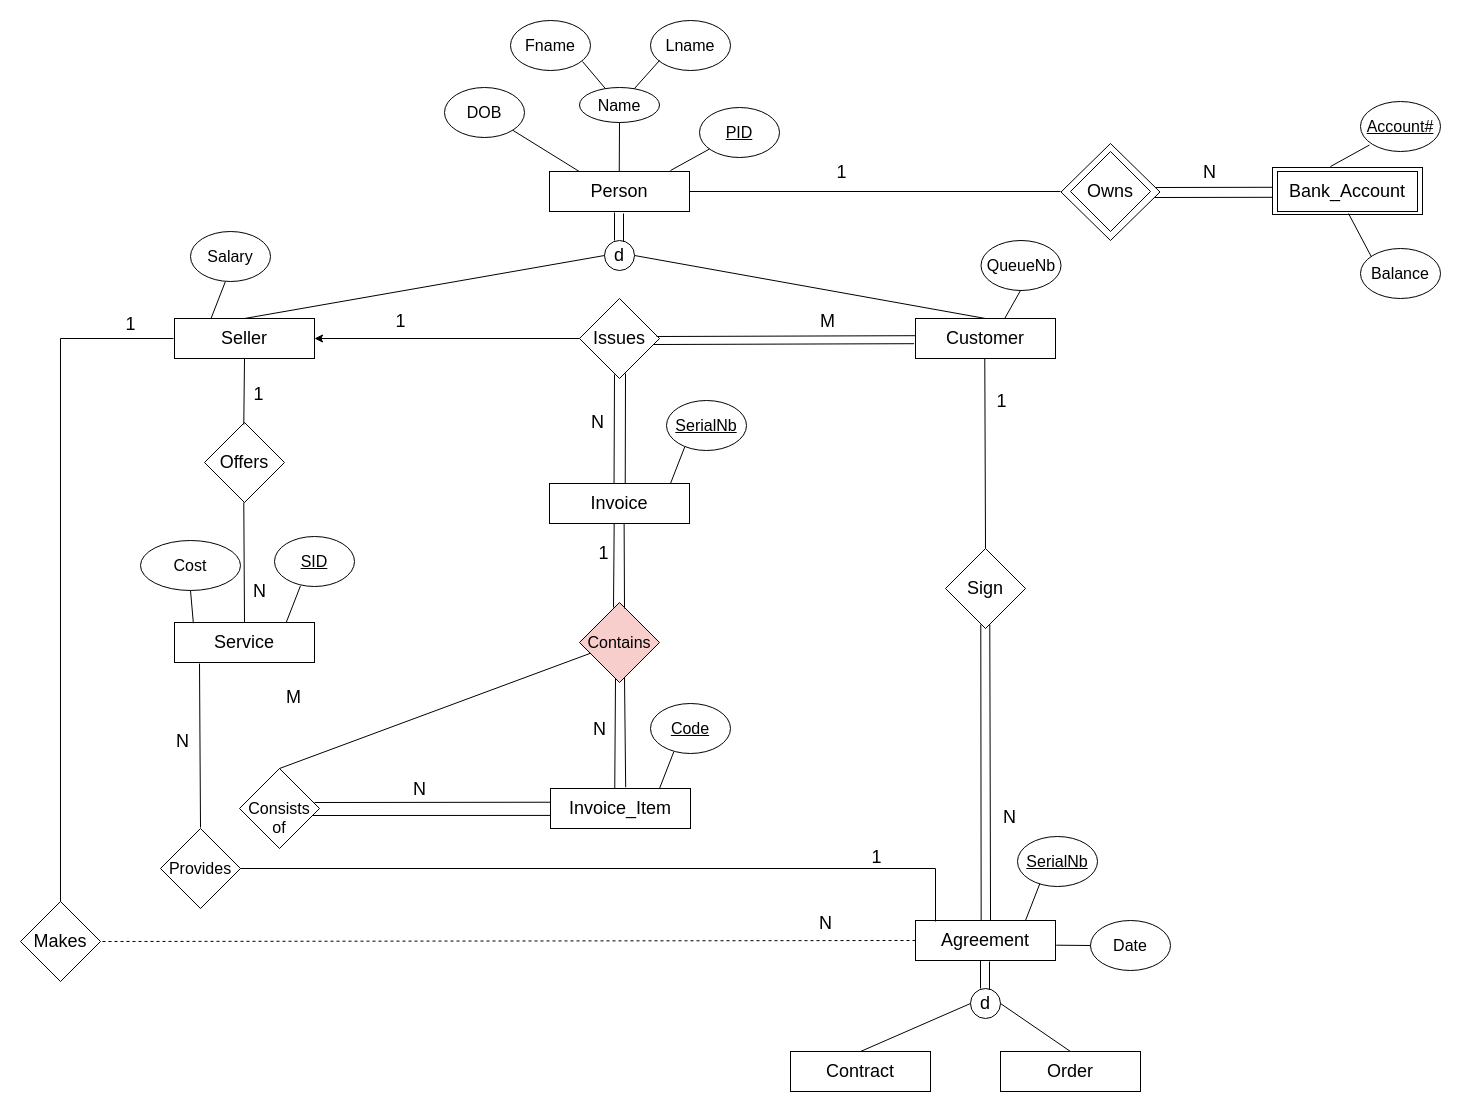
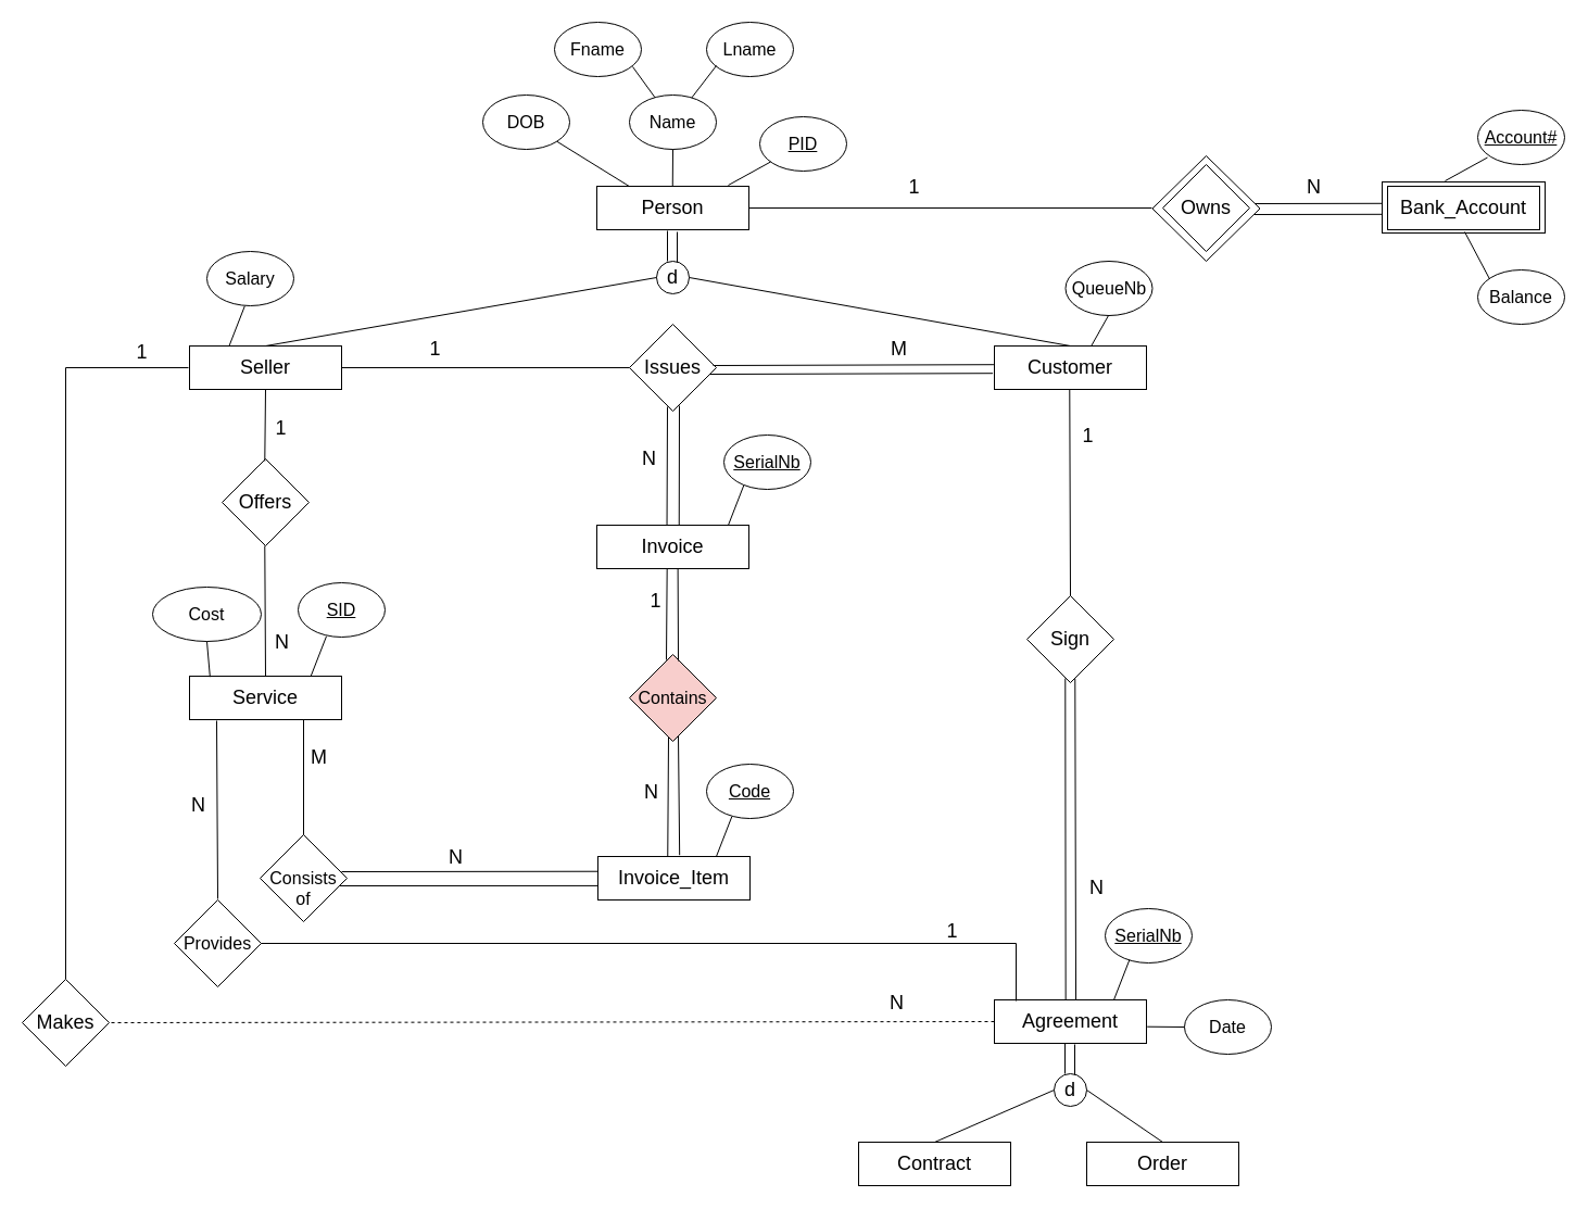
- <mxCell id="66" value="&lt;font size=&quot;3&quot;&gt;Name&lt;/font&gt;" style="ellipse;whiteSpace=wrap;html=1;" vertex="1" parent="1"><mxGeometry x="579" y="87" width="80" height="35" as="geometry" /></mxCell>
+ <mxCell id="66" value="&lt;font size=&quot;3&quot;&gt;Name&lt;/font&gt;" style="ellipse;whiteSpace=wrap;html=1;" vertex="1" parent="1"><mxGeometry x="579" y="87" width="80" height="50" as="geometry" /></mxCell>
- <mxCell id="37" value="" style="endArrow=classic;html=1;exitX=0;exitY=0.5;exitDx=0;exitDy=0;entryX=1;entryY=0.5;entryDx=0;entryDy=0;" edge="1" parent="1" source="19" target="9"><mxGeometry width="50" height="50" relative="1" as="geometry"><mxPoint x="564" y="337.29" as="sourcePoint" /><mxPoint x="504" y="337.29" as="targetPoint" /></mxGeometry></mxCell>
+ <mxCell id="37" value="" style="endArrow=none;html=1;exitX=0;exitY=0.5;exitDx=0;exitDy=0;entryX=1;entryY=0.5;entryDx=0;entryDy=0;" edge="1" parent="1" source="19" target="9"><mxGeometry width="50" height="50" relative="1" as="geometry"><mxPoint x="564" y="337.29" as="sourcePoint" /><mxPoint x="504" y="337.29" as="targetPoint" /></mxGeometry></mxCell>
- <mxCell id="34" value="" style="endArrow=none;html=1;exitX=0.5;exitY=0;exitDx=0;exitDy=0;" edge="1" parent="1" source="15" target="17"><mxGeometry width="50" height="50" relative="1" as="geometry"><mxPoint x="275.29" y="674" as="sourcePoint" /><mxPoint x="277" y="638" as="targetPoint" /></mxGeometry></mxCell>
+ <mxCell id="34" value="" style="endArrow=none;html=1;exitX=0.5;exitY=0;exitDx=0;exitDy=0;entryX=0.75;entryY=1;entryDx=0;entryDy=0;" edge="1" parent="1" source="15" target="6"><mxGeometry width="50" height="50" relative="1" as="geometry"><mxPoint x="275.29" y="674" as="sourcePoint" /><mxPoint x="277" y="638" as="targetPoint" /></mxGeometry></mxCell>
